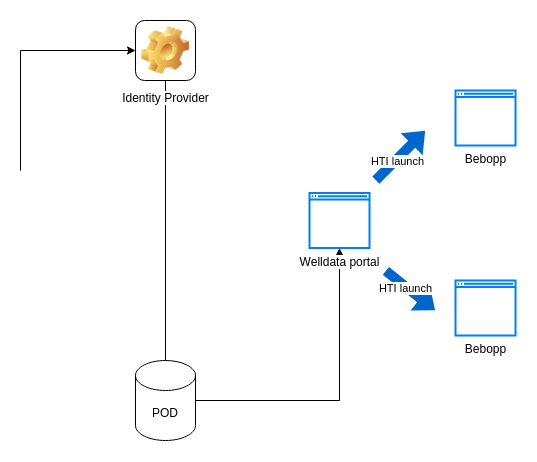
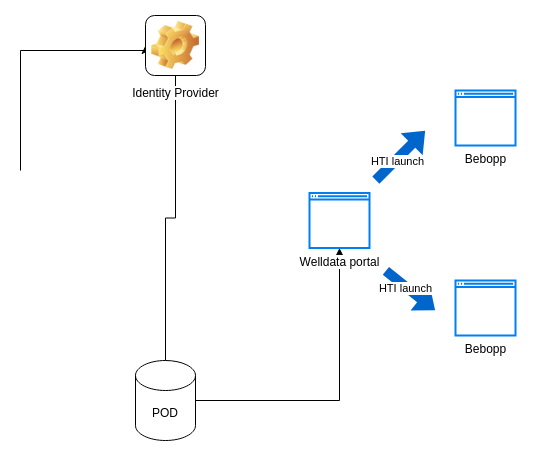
- <mxCell id="8" value="Identity Provider" style="icon;html=1;image=img/clipart/Gear_128x128.png" vertex="1" parent="1"><mxGeometry x="135" y="20" width="60" height="60" as="geometry" /></mxCell>
+ <mxCell id="8" value="Identity Provider" style="icon;html=1;image=img/clipart/Gear_128x128.png" vertex="1" parent="1"><mxGeometry x="145" y="15" width="60" height="60" as="geometry" /></mxCell>
